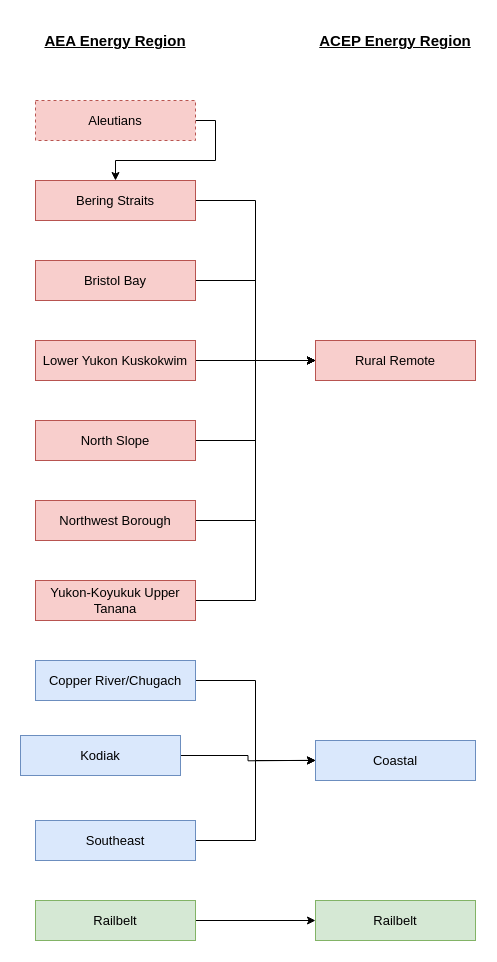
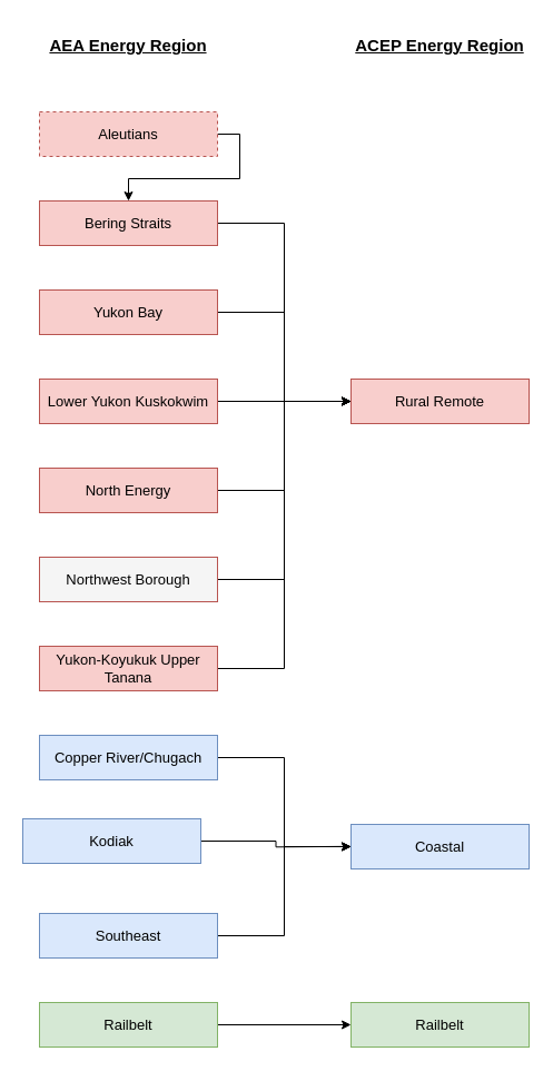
- <mxCell id="11" value="Bristol Bay" style="rounded=0;whiteSpace=wrap;html=1;fillColor=#f8cecc;strokeColor=#b85450;fontSize=13;fontStyle=0" vertex="1" parent="1"><mxGeometry x="35" y="260" width="160" height="40" as="geometry" /></mxCell>
+ <mxCell id="11" value="Yukon Bay" style="rounded=0;whiteSpace=wrap;html=1;fillColor=#f8cecc;strokeColor=#b85450;fontSize=13;fontStyle=0" vertex="1" parent="1"><mxGeometry x="35" y="260" width="160" height="40" as="geometry" /></mxCell>
- <mxCell id="15" value="North Slope" style="rounded=0;whiteSpace=wrap;html=1;fillColor=#f8cecc;strokeColor=#b85450;fontSize=13;fontStyle=0" vertex="1" parent="1"><mxGeometry x="35" y="420" width="160" height="40" as="geometry" /></mxCell>
+ <mxCell id="15" value="North Energy" style="rounded=0;whiteSpace=wrap;html=1;fillColor=#f8cecc;strokeColor=#b85450;fontSize=13;fontStyle=0" vertex="1" parent="1"><mxGeometry x="35" y="420" width="160" height="40" as="geometry" /></mxCell>
- <mxCell id="17" value="Northwest Borough" style="rounded=0;whiteSpace=wrap;html=1;fillColor=#f8cecc;strokeColor=#b85450;fontSize=13;fontStyle=0" vertex="1" parent="1"><mxGeometry x="35" y="500" width="160" height="40" as="geometry" /></mxCell>
+ <mxCell id="17" value="Northwest Borough" style="rounded=0;whiteSpace=wrap;html=1;fillColor=#f5f5f5;strokeColor=#b85450;fontSize=13;fontStyle=0;" vertex="1" parent="1"><mxGeometry x="35" y="500" width="160" height="40" as="geometry" /></mxCell>
